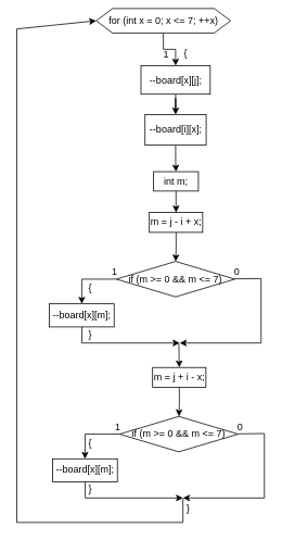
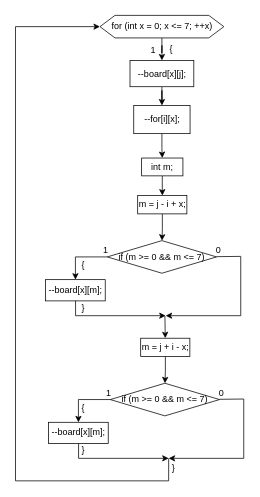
- <mxCell id="3" value="for (int x = 0; x &lt;= 7; ++x)" style="shape=hexagon;perimeter=hexagonPerimeter2;whiteSpace=wrap;html=1;fixedSize=1;" parent="1" vertex="1"><mxGeometry x="117.5" y="10" width="165" height="30" as="geometry" /></mxCell>
+ <mxCell id="3" value="for (int x = 0; x &lt;= 7; ++x)" style="shape=hexagon;perimeter=hexagonPerimeter2;whiteSpace=wrap;html=1;fixedSize=1;" parent="1" vertex="1"><mxGeometry x="132.5" y="20" width="165" height="30" as="geometry" /></mxCell>
- <mxCell id="9" value="--board[i][x];" style="whiteSpace=wrap;html=1;" parent="1" vertex="1"><mxGeometry x="177.5" y="140" width="75" height="37.5" as="geometry" /></mxCell>
+ <mxCell id="9" value="--for[i][x];" style="whiteSpace=wrap;html=1;" parent="1" vertex="1"><mxGeometry x="177.5" y="140" width="75" height="37.5" as="geometry" /></mxCell>
